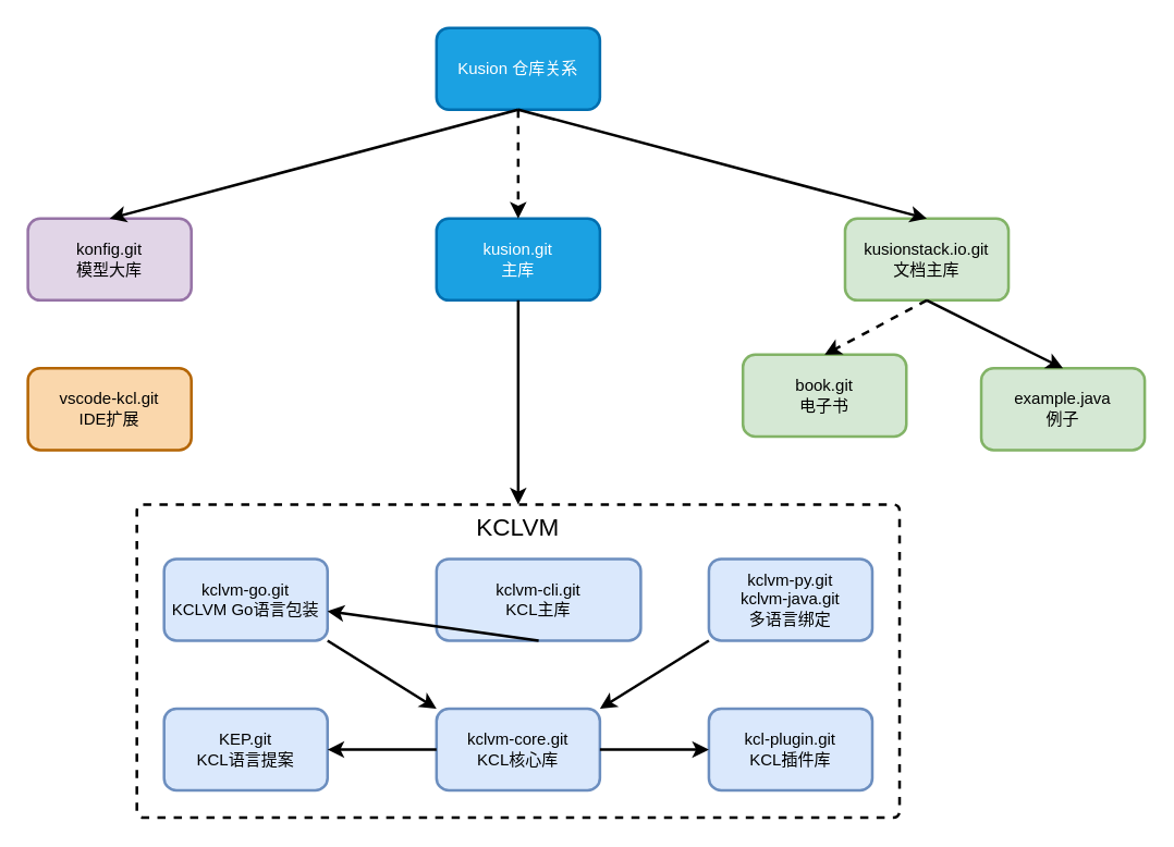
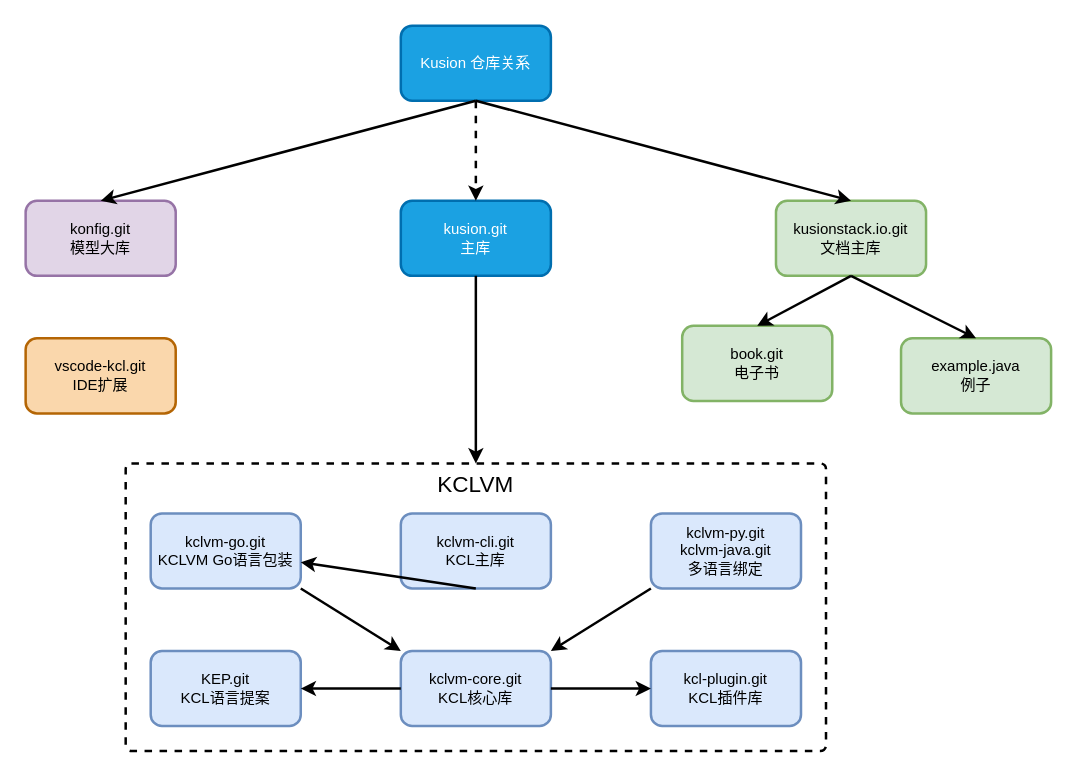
- <mxCell id="11" value="" style="endArrow=classic;html=1;strokeWidth=2;exitX=0.5;exitY=1;exitDx=0;exitDy=0;entryX=0.5;entryY=0;entryDx=0;entryDy=0;dashed=1;" parent="1" source="4" target="9" edge="1"><mxGeometry width="50" height="50" relative="1" as="geometry"><mxPoint x="390" y="230" as="sourcePoint" /><mxPoint x="390" y="290" as="targetPoint" /></mxGeometry></mxCell>
+ <mxCell id="11" value="" style="endArrow=classic;html=1;strokeWidth=2;exitX=0.5;exitY=1;exitDx=0;exitDy=0;entryX=0.5;entryY=0;entryDx=0;entryDy=0;" parent="1" source="4" target="9" edge="1"><mxGeometry width="50" height="50" relative="1" as="geometry"><mxPoint x="390" y="230" as="sourcePoint" /><mxPoint x="390" y="290" as="targetPoint" /></mxGeometry></mxCell>
- <mxCell id="17" value="kclvm-cli.git&lt;br&gt;KCL主库" style="rounded=1;whiteSpace=wrap;html=1;strokeWidth=2;fillColor=#dae8fc;strokeColor=#6c8ebf;" parent="15" vertex="1"><mxGeometry x="220" y="40" width="150" height="60" as="geometry" /></mxCell>
+ <mxCell id="17" value="kclvm-cli.git&lt;br&gt;KCL主库" style="rounded=1;whiteSpace=wrap;html=1;strokeWidth=2;fillColor=#dae8fc;strokeColor=#6c8ebf;" parent="15" vertex="1"><mxGeometry x="220" y="40" width="120" height="60" as="geometry" /></mxCell>
